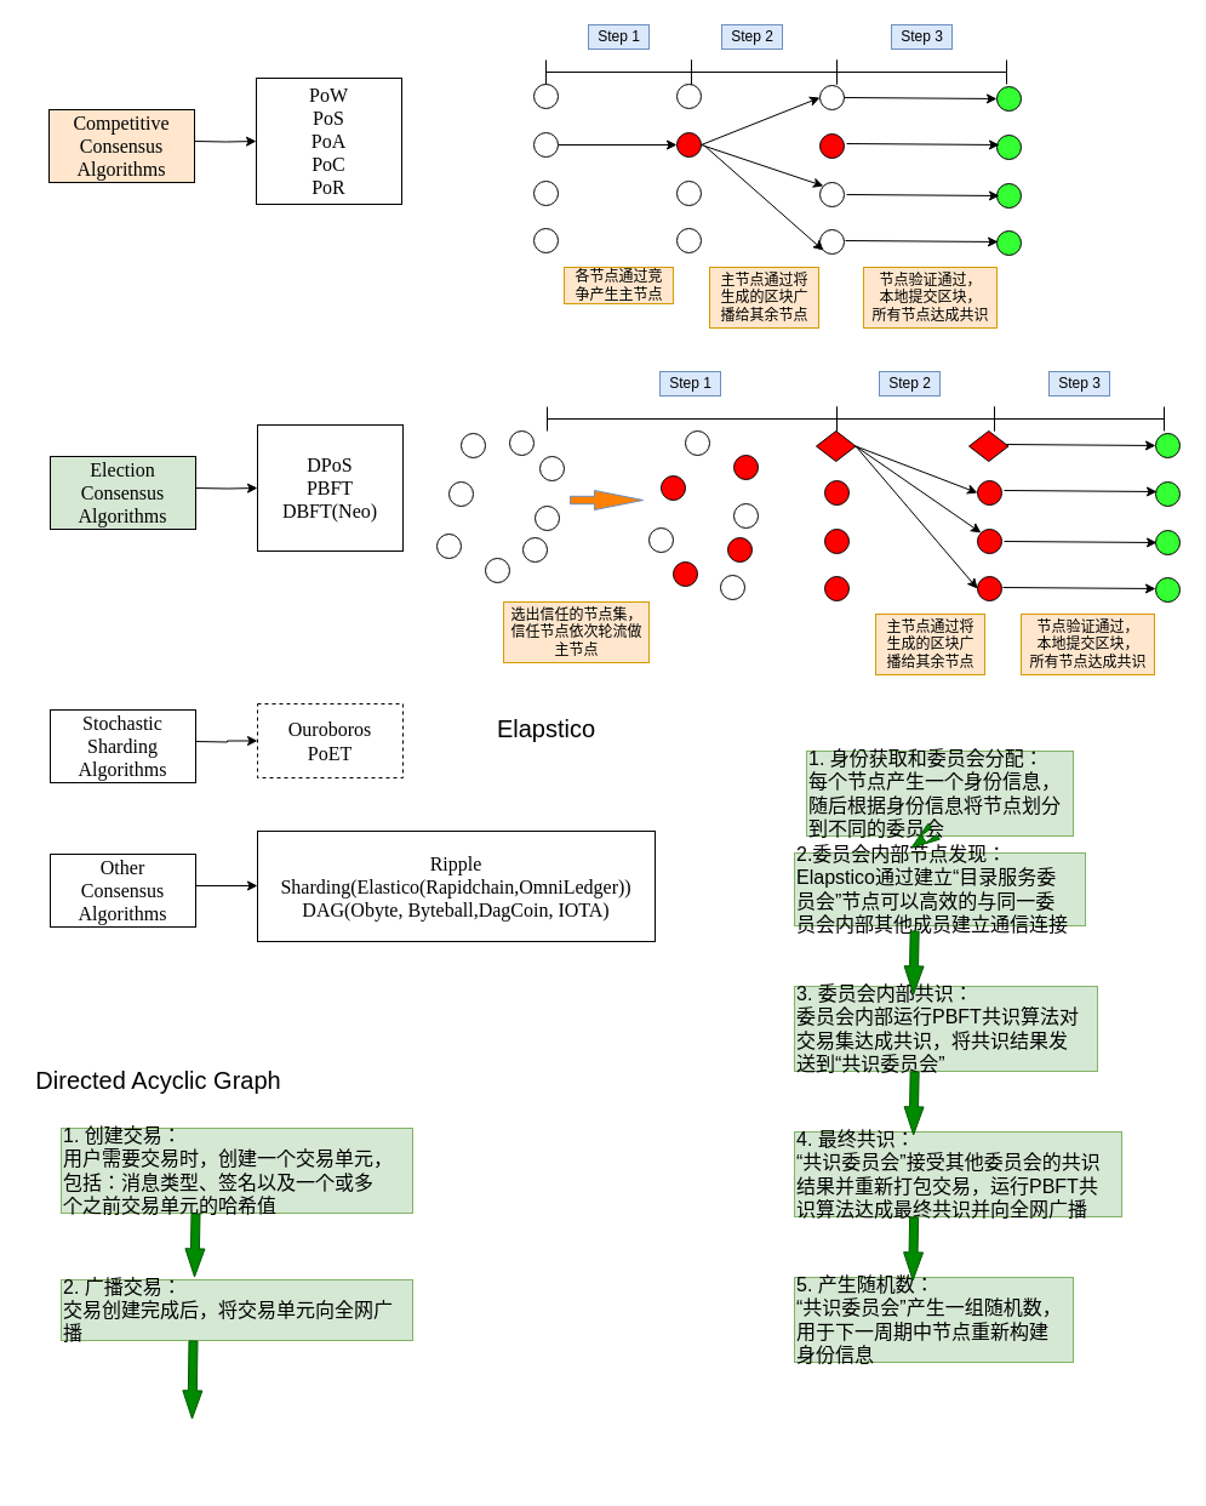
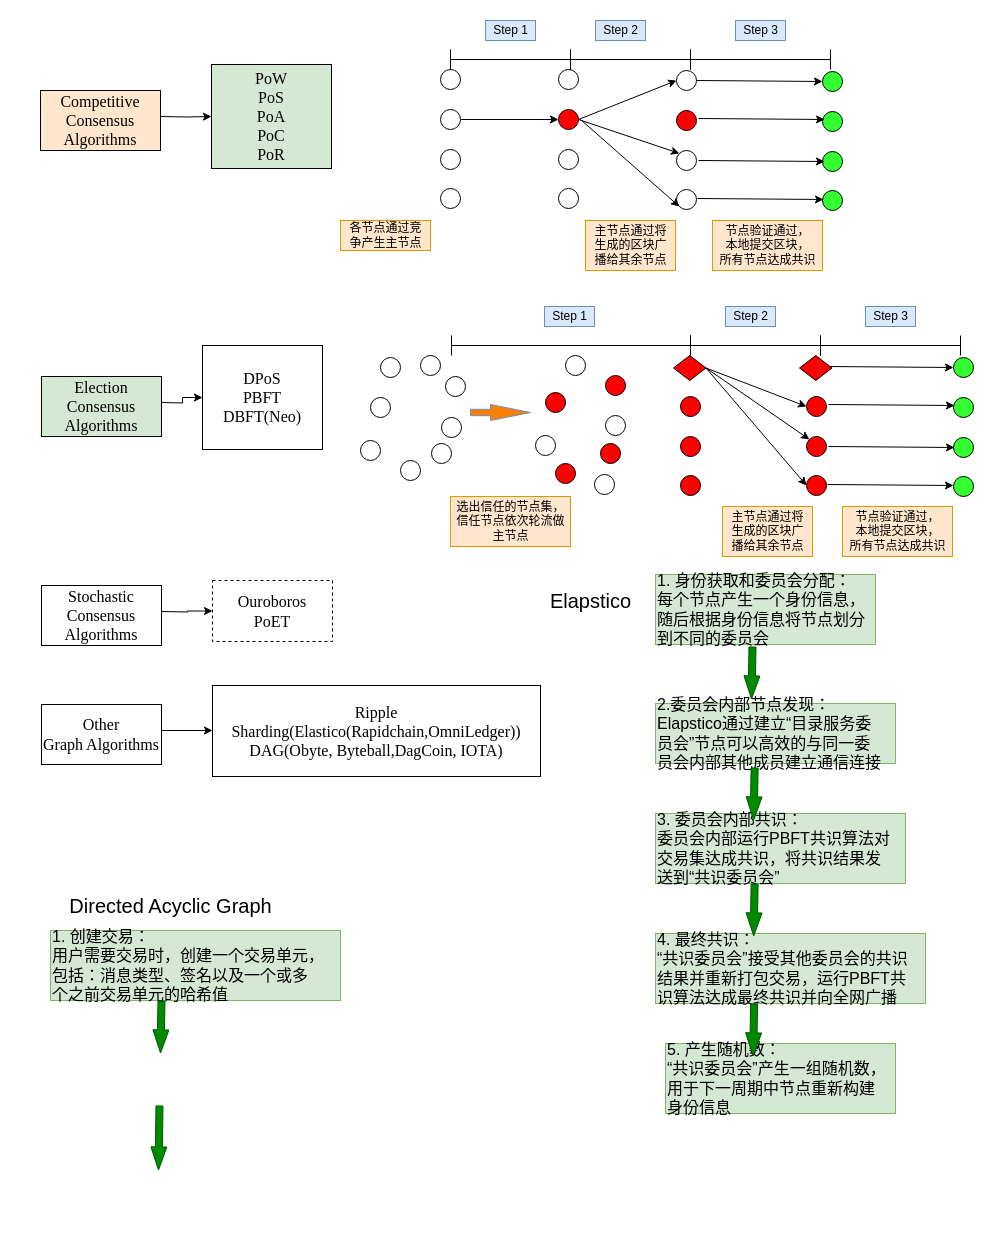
- <mxCell id="4" value="&lt;font face=&quot;Times New Roman&quot; style=&quot;font-size: 16px&quot;&gt;PoW&lt;br&gt;PoS&lt;br&gt;PoA&lt;br&gt;PoC&lt;br&gt;PoR&lt;/font&gt;" style="rounded=0;whiteSpace=wrap;html=1;" parent="1" vertex="1"><mxGeometry x="211" y="64" width="120" height="104" as="geometry" /></mxCell>
+ <mxCell id="4" value="&lt;font face=&quot;Times New Roman&quot; style=&quot;font-size: 16px&quot;&gt;PoW&lt;br&gt;PoS&lt;br&gt;PoA&lt;br&gt;PoC&lt;br&gt;PoR&lt;/font&gt;" style="rounded=0;whiteSpace=wrap;html=1;fillColor=#d5e8d4;" parent="1" vertex="1"><mxGeometry x="211" y="64" width="120" height="104" as="geometry" /></mxCell>
- <mxCell id="35" value="各节点通过竞&lt;br&gt;争产生主节点" style="text;html=1;align=center;verticalAlign=middle;resizable=0;points=[];autosize=1;strokeColor=#d79b00;fillColor=#ffe6cc;" parent="1" vertex="1"><mxGeometry x="465" y="220" width="90" height="30" as="geometry" /></mxCell>
+ <mxCell id="35" value="各节点通过竞&lt;br&gt;争产生主节点" style="text;html=1;align=center;verticalAlign=middle;resizable=0;points=[];autosize=1;strokeColor=#d79b00;fillColor=#ffe6cc;" parent="1" vertex="1"><mxGeometry x="340" y="220" width="90" height="30" as="geometry" /></mxCell>
- <mxCell id="40" value="&lt;font face=&quot;Times New Roman&quot; style=&quot;font-size: 16px&quot;&gt;DPoS&lt;br&gt;PBFT&lt;br&gt;DBFT(Neo)&lt;br&gt;&lt;/font&gt;" style="rounded=0;whiteSpace=wrap;html=1;" vertex="1" parent="1"><mxGeometry x="212" y="350" width="120" height="104" as="geometry" /></mxCell>
+ <mxCell id="40" value="&lt;font face=&quot;Times New Roman&quot; style=&quot;font-size: 16px&quot;&gt;DPoS&lt;br&gt;PBFT&lt;br&gt;DBFT(Neo)&lt;br&gt;&lt;/font&gt;" style="rounded=0;whiteSpace=wrap;html=1;" vertex="1" parent="1"><mxGeometry x="202" y="345" width="120" height="104" as="geometry" /></mxCell>
- <mxCell id="66" value="选出信任的节点集，&lt;br&gt;信任节点依次轮流做&lt;br&gt;主节点" style="text;html=1;align=center;verticalAlign=middle;resizable=0;points=[];autosize=1;strokeColor=#d79b00;fillColor=#ffe6cc;" vertex="1" parent="1"><mxGeometry x="415" y="496" width="120" height="50" as="geometry" /></mxCell>
+ <mxCell id="66" value="选出信任的节点集，&lt;br&gt;信任节点依次轮流做&lt;br&gt;主节点" style="text;html=1;align=center;verticalAlign=middle;resizable=0;points=[];autosize=1;strokeColor=#d79b00;fillColor=#ffe6cc;" vertex="1" parent="1"><mxGeometry x="450" y="496" width="120" height="50" as="geometry" /></mxCell>
- <mxCell id="102" value="&lt;font style=&quot;font-size: 20px&quot;&gt;Elapstico&lt;/font&gt;" style="text;html=1;align=center;verticalAlign=middle;resizable=0;points=[];autosize=1;strokeColor=none;" vertex="1" parent="1"><mxGeometry x="400" y="590" width="100" height="20" as="geometry" /></mxCell>
+ <mxCell id="102" value="&lt;font style=&quot;font-size: 20px&quot;&gt;Elapstico&lt;/font&gt;" style="text;html=1;align=center;verticalAlign=middle;resizable=0;points=[];autosize=1;strokeColor=none;" vertex="1" parent="1"><mxGeometry x="540" y="590" width="100" height="20" as="geometry" /></mxCell>
- <mxCell id="87" value="&lt;font face=&quot;Times New Roman&quot; style=&quot;font-size: 16px&quot;&gt;Stochastic Sharding Algorithms&lt;/font&gt;" style="rounded=0;whiteSpace=wrap;html=1;" vertex="1" parent="1"><mxGeometry x="41" y="585" width="120" height="60" as="geometry" /></mxCell>
+ <mxCell id="87" value="&lt;font face=&quot;Times New Roman&quot; style=&quot;font-size: 16px&quot;&gt;Stochastic Consensus Algorithms&lt;/font&gt;" style="rounded=0;whiteSpace=wrap;html=1;" vertex="1" parent="1"><mxGeometry x="41" y="585" width="120" height="60" as="geometry" /></mxCell>
- <mxCell id="93" value="&lt;font style=&quot;font-size: 16px&quot;&gt;1. 身份获取和委员会分配：&lt;br&gt;每个节点产生一个身份信息，&lt;br&gt;随后根据身份信息将节点划分&lt;br&gt;到不同的委员会&lt;/font&gt;" style="text;html=1;align=left;verticalAlign=middle;resizable=0;points=[];autosize=1;strokeColor=#82b366;fillColor=#d5e8d4;" vertex="1" parent="92"><mxGeometry x="10" y="45" width="220" height="70" as="geometry" /></mxCell>
+ <mxCell id="93" value="&lt;font style=&quot;font-size: 16px&quot;&gt;1. 身份获取和委员会分配：&lt;br&gt;每个节点产生一个身份信息，&lt;br&gt;随后根据身份信息将节点划分&lt;br&gt;到不同的委员会&lt;/font&gt;" style="text;html=1;align=left;verticalAlign=middle;resizable=0;points=[];autosize=1;strokeColor=#82b366;fillColor=#d5e8d4;" vertex="1" parent="92"><mxGeometry width="220" height="70" as="geometry" /></mxCell>
- <mxCell id="90" value="&lt;font face=&quot;Times New Roman&quot; style=&quot;font-size: 16px&quot;&gt;Other &lt;br&gt;Consensus Algorithms&lt;/font&gt;" style="rounded=0;whiteSpace=wrap;html=1;" vertex="1" parent="1"><mxGeometry x="41" y="704" width="120" height="60" as="geometry" /></mxCell>
+ <mxCell id="90" value="&lt;font face=&quot;Times New Roman&quot; style=&quot;font-size: 16px&quot;&gt;Other &lt;br&gt;Graph Algorithms&lt;/font&gt;" style="rounded=0;whiteSpace=wrap;html=1;" vertex="1" parent="1"><mxGeometry x="41" y="704" width="120" height="60" as="geometry" /></mxCell>
- <mxCell id="104" value="&lt;font style=&quot;font-size: 20px&quot;&gt;Directed Acyclic Graph&lt;/font&gt;" style="text;html=1;align=center;verticalAlign=middle;resizable=0;points=[];autosize=1;strokeColor=none;" vertex="1" parent="103"><mxGeometry width="220" height="20" as="geometry" /></mxCell>
+ <mxCell id="104" value="&lt;font style=&quot;font-size: 20px&quot;&gt;Directed Acyclic Graph&lt;/font&gt;" style="text;html=1;align=center;verticalAlign=middle;resizable=0;points=[];autosize=1;strokeColor=none;" vertex="1" parent="103"><mxGeometry x="40" y="15" width="220" height="20" as="geometry" /></mxCell>
- <mxCell id="106" value="&lt;font style=&quot;font-size: 16px&quot;&gt;2. 广播交易：&lt;br&gt;交易创建完成后，将交易单元向全网广&lt;br&gt;播&lt;br&gt;&lt;/font&gt;" style="text;html=1;align=left;verticalAlign=middle;resizable=0;points=[];autosize=1;strokeColor=#82b366;fillColor=#d5e8d4;" vertex="1" parent="103"><mxGeometry x="30" y="175" width="290" height="50" as="geometry" /></mxCell>
- <mxCell id="97" value="&lt;font style=&quot;font-size: 16px&quot;&gt;5. 产生随机数：&lt;br&gt;“共识委员会”产生一组随机数，&lt;br&gt;用于下一周期中节点重新构建&lt;br&gt;身份信息&lt;br&gt;&lt;/font&gt;" style="text;html=1;align=left;verticalAlign=middle;resizable=0;points=[];autosize=1;strokeColor=#82b366;fillColor=#d5e8d4;" vertex="1" parent="92"><mxGeometry y="479" width="230" height="70" as="geometry" /></mxCell>
+ <mxCell id="97" value="&lt;font style=&quot;font-size: 16px&quot;&gt;5. 产生随机数：&lt;br&gt;“共识委员会”产生一组随机数，&lt;br&gt;用于下一周期中节点重新构建&lt;br&gt;身份信息&lt;br&gt;&lt;/font&gt;" style="text;html=1;align=left;verticalAlign=middle;resizable=0;points=[];autosize=1;strokeColor=#82b366;fillColor=#d5e8d4;" vertex="1" parent="92"><mxGeometry x="10" y="469" width="230" height="70" as="geometry" /></mxCell>
